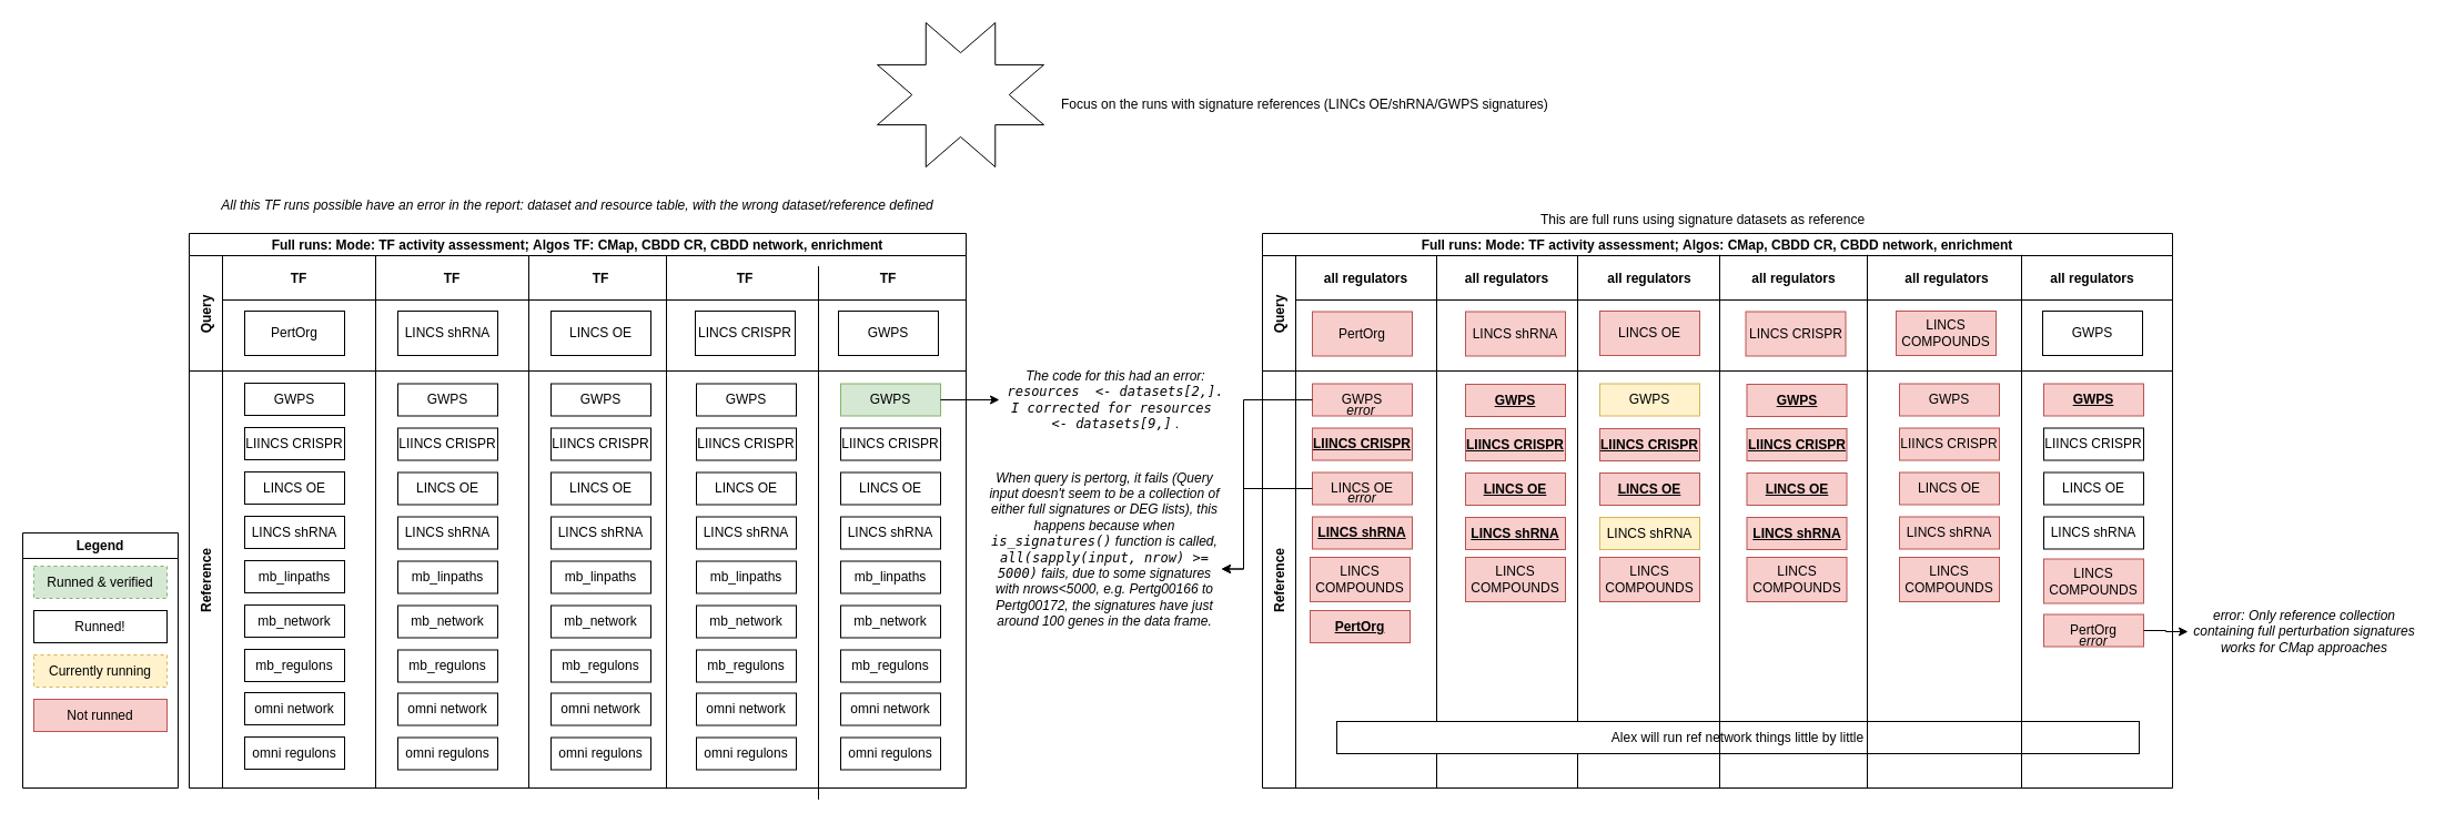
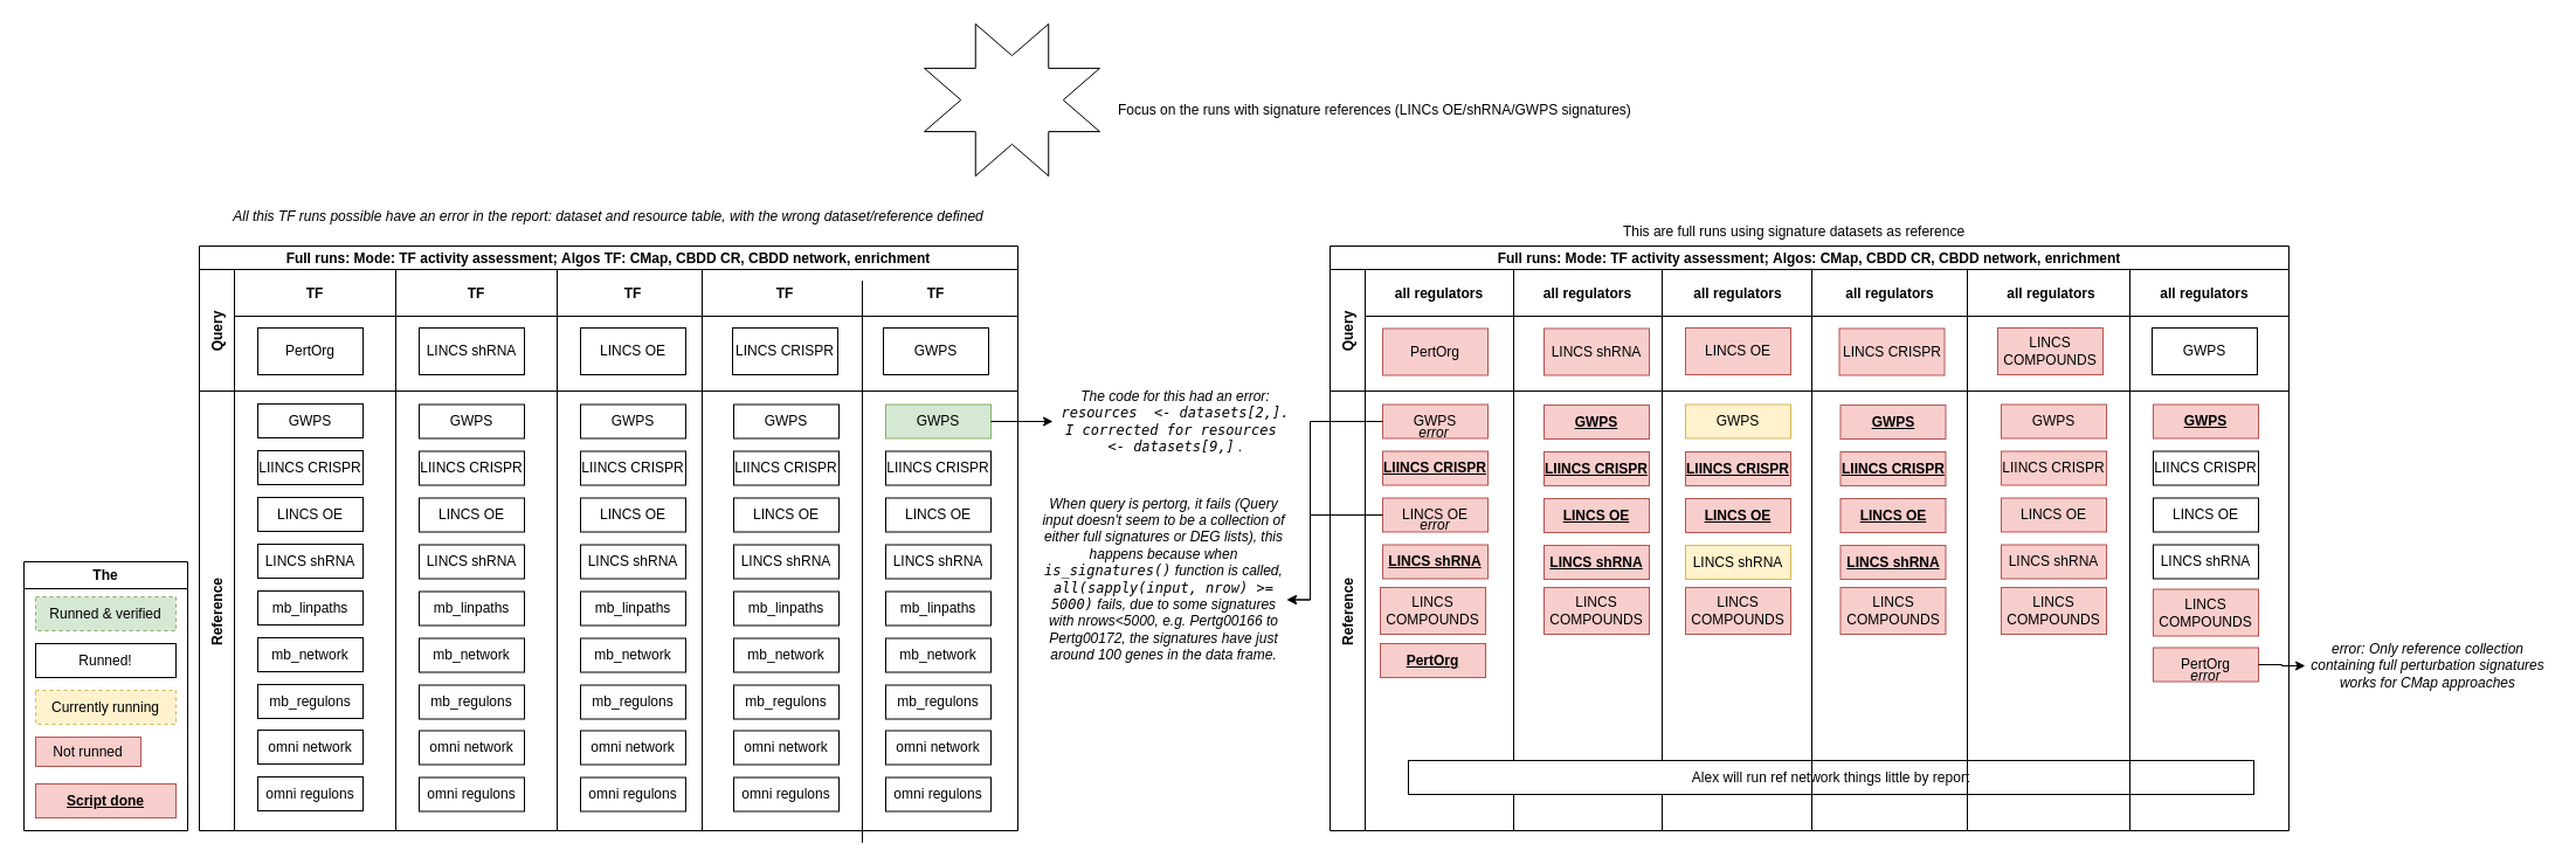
- <mxCell id="128" value="Legend" style="swimlane;whiteSpace=wrap;html=1;" vertex="1" parent="1"><mxGeometry x="20" y="480" width="140" height="230" as="geometry" /></mxCell>
+ <mxCell id="128" value="The" style="swimlane;whiteSpace=wrap;html=1;" vertex="1" parent="1"><mxGeometry x="20" y="480" width="140" height="230" as="geometry" /></mxCell>
- <mxCell id="130" value="Not runned" style="rounded=0;whiteSpace=wrap;html=1;fillColor=#f8cecc;strokeColor=#b85450;" vertex="1" parent="128"><mxGeometry x="10" y="150" width="120" height="29" as="geometry" /></mxCell>
+ <mxCell id="130" value="Not runned" style="rounded=0;whiteSpace=wrap;html=1;fillColor=#f8cecc;strokeColor=#b85450;" vertex="1" parent="128"><mxGeometry x="10" y="150" width="90" height="25" as="geometry" /></mxCell>
- <mxCell id="85" value="&lt;span style=&quot;text-align: left;&quot;&gt;Alex will run ref network things little by little&lt;/span&gt;" style="rounded=0;whiteSpace=wrap;html=1;" vertex="1" parent="82"><mxGeometry x="37" y="316" width="723" height="29" as="geometry" /></mxCell>
+ <mxCell id="85" value="&lt;span style=&quot;text-align: left;&quot;&gt;Alex will run ref network things little by report&lt;/span&gt;" style="rounded=0;whiteSpace=wrap;html=1;" vertex="1" parent="82"><mxGeometry x="37" y="316" width="723" height="29" as="geometry" /></mxCell>
+ <mxCell id="131" value="Script done" style="rounded=0;whiteSpace=wrap;html=1;fillColor=#f8cecc;strokeColor=#b85450;fontStyle=5" vertex="1" parent="128"><mxGeometry x="10" y="190" width="120" height="29" as="geometry" /></mxCell>
